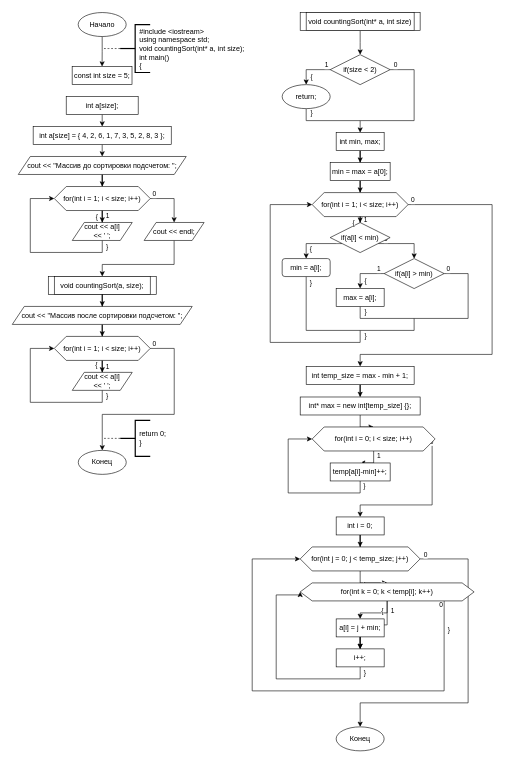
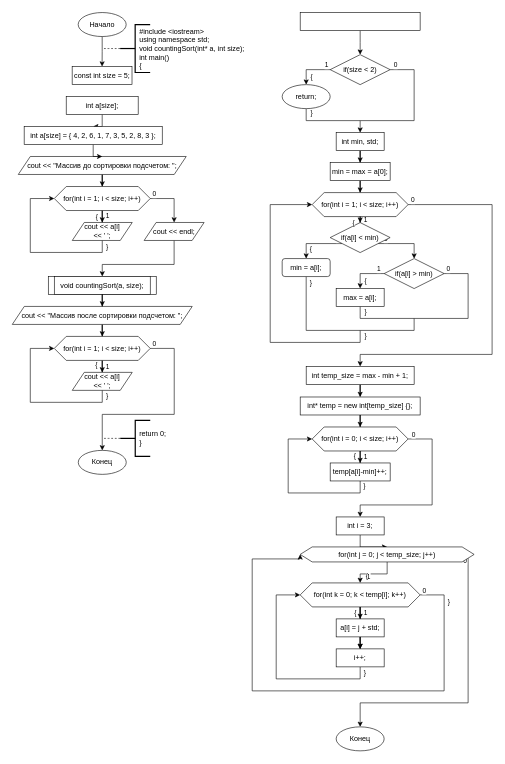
- <mxCell id="13" value="&lt;div style=&quot;text-align: left;&quot;&gt;&lt;span style=&quot;background-color: transparent; font-size: 12px; text-wrap-mode: nowrap;&quot;&gt;void countingSort(int* a, int size)&lt;/span&gt;&lt;/div&gt;" style="rounded=0;whiteSpace=wrap;html=1;" vertex="1" parent="11"><mxGeometry x="30" width="180" height="30" as="geometry" /></mxCell>
- <mxCell id="58" value="int a[size] =&amp;nbsp;{ 4, 2, 6, 1, 7, 3, 5, 2, 8, 3 }&lt;span style=&quot;background-color: initial;&quot;&gt;;&lt;/span&gt;" style="rounded=0;whiteSpace=wrap;html=1;" vertex="1" parent="1"><mxGeometry x="54.78" y="210" width="230.21" height="30" as="geometry" /></mxCell>
+ <mxCell id="58" value="int a[size] =&amp;nbsp;{ 4, 2, 6, 1, 7, 3, 5, 2, 8, 3 }&lt;span style=&quot;background-color: initial;&quot;&gt;;&lt;/span&gt;" style="rounded=0;whiteSpace=wrap;html=1;" vertex="1" parent="1"><mxGeometry x="39.78" y="210" width="230.21" height="30" as="geometry" /></mxCell>
- <mxCell id="29" value="int min, max;" style="rounded=0;whiteSpace=wrap;html=1;" vertex="1" parent="1"><mxGeometry x="559.99" y="220.2" width="80" height="30" as="geometry" /></mxCell>
+ <mxCell id="29" value="int min, std;" style="rounded=0;whiteSpace=wrap;html=1;" vertex="1" parent="1"><mxGeometry x="559.99" y="220.2" width="80" height="30" as="geometry" /></mxCell>
- <mxCell id="88" value="int* max = new int[temp_size] {};" style="rounded=0;whiteSpace=wrap;html=1;" vertex="1" parent="1"><mxGeometry x="500" y="661" width="200" height="30" as="geometry" /></mxCell>
+ <mxCell id="88" value="int* temp = new int[temp_size] {};" style="rounded=0;whiteSpace=wrap;html=1;" vertex="1" parent="1"><mxGeometry x="500" y="661" width="200" height="30" as="geometry" /></mxCell>
- <mxCell id="94" value="for(int i = 0; i &amp;lt; size; i++)" style="shape=hexagon;perimeter=hexagonPerimeter2;whiteSpace=wrap;html=1;fixedSize=1;" vertex="1" parent="1"><mxGeometry x="520" y="711" width="205" height="40" as="geometry" /></mxCell>
+ <mxCell id="94" value="for(int i = 0; i &amp;lt; size; i++)" style="shape=hexagon;perimeter=hexagonPerimeter2;whiteSpace=wrap;html=1;fixedSize=1;" vertex="1" parent="1"><mxGeometry x="520" y="711" width="160" height="40" as="geometry" /></mxCell>
- <mxCell id="99" value="int i = 0;" style="rounded=0;whiteSpace=wrap;html=1;" vertex="1" parent="1"><mxGeometry x="560" y="861" width="80" height="30" as="geometry" /></mxCell>
+ <mxCell id="99" value="int i = 3;" style="rounded=0;whiteSpace=wrap;html=1;" vertex="1" parent="1"><mxGeometry x="560" y="861" width="80" height="30" as="geometry" /></mxCell>
- <mxCell id="105" value="for(int j = 0; j &amp;lt; temp_size; j++)" style="shape=hexagon;perimeter=hexagonPerimeter2;whiteSpace=wrap;html=1;fixedSize=1;" vertex="1" parent="1"><mxGeometry x="500" y="911" width="200" height="40" as="geometry" /></mxCell>
+ <mxCell id="105" value="for(int j = 0; j &amp;lt; temp_size; j++)" style="shape=hexagon;perimeter=hexagonPerimeter2;whiteSpace=wrap;html=1;fixedSize=1;" vertex="1" parent="1"><mxGeometry x="500" y="911" width="290" height="25" as="geometry" /></mxCell>
- <mxCell id="113" value="for(int k = 0; k &amp;lt; temp[i]; k++)" style="shape=hexagon;perimeter=hexagonPerimeter2;whiteSpace=wrap;html=1;fixedSize=1;" vertex="1" parent="1"><mxGeometry x="500" y="971" width="290" height="30" as="geometry" /></mxCell>
+ <mxCell id="113" value="for(int k = 0; k &amp;lt; temp[i]; k++)" style="shape=hexagon;perimeter=hexagonPerimeter2;whiteSpace=wrap;html=1;fixedSize=1;" vertex="1" parent="1"><mxGeometry x="500" y="971" width="200" height="40" as="geometry" /></mxCell>
- <mxCell id="115" value="a[i] = j + min;" style="rounded=0;whiteSpace=wrap;html=1;" vertex="1" parent="1"><mxGeometry x="560" y="1031" width="80" height="30" as="geometry" /></mxCell>
+ <mxCell id="115" value="a[i] = j + std;" style="rounded=0;whiteSpace=wrap;html=1;" vertex="1" parent="1"><mxGeometry x="560" y="1031" width="80" height="30" as="geometry" /></mxCell>
